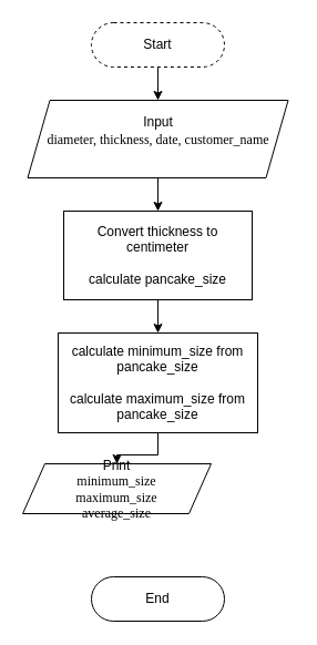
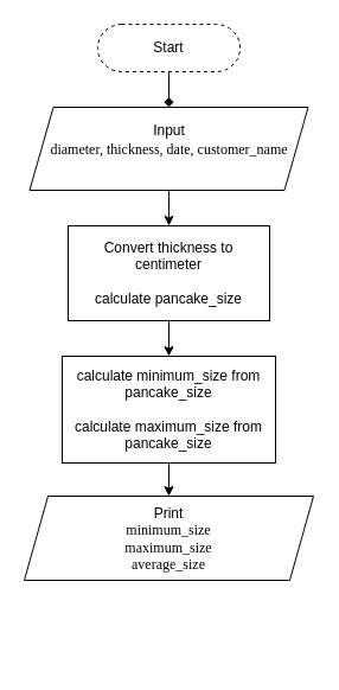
- <mxCell id="2" value="" style="edgeStyle=orthogonalEdgeStyle;rounded=0;orthogonalLoop=1;jettySize=auto;html=1;fontSize=12;" edge="1" parent="1" source="3" target="5"><mxGeometry relative="1" as="geometry" /></mxCell>
+ <mxCell id="2" value="" style="edgeStyle=orthogonalEdgeStyle;rounded=0;orthogonalLoop=1;jettySize=auto;html=1;fontSize=12;endArrow=diamond;" edge="1" parent="1" source="3" target="5"><mxGeometry relative="1" as="geometry" /></mxCell>
- <mxCell id="11" value="&lt;font style=&quot;font-size: 12px&quot;&gt;&lt;span style=&quot;text-align: justify&quot;&gt;Print&lt;br&gt;&lt;/span&gt;&lt;span style=&quot;font-family: &amp;#34;times new roman&amp;#34; ; text-align: justify&quot;&gt;minimum_size&lt;br&gt;maximum_size&lt;br&gt;average_size&lt;/span&gt;&lt;/font&gt;" style="shape=parallelogram;perimeter=parallelogramPerimeter;whiteSpace=wrap;html=1;fixedSize=1;" vertex="1" parent="1"><mxGeometry x="20" y="418" width="170" height="45" as="geometry" /></mxCell>
+ <mxCell id="11" value="&lt;font style=&quot;font-size: 12px&quot;&gt;&lt;span style=&quot;text-align: justify&quot;&gt;Print&lt;br&gt;&lt;/span&gt;&lt;span style=&quot;font-family: &amp;#34;times new roman&amp;#34; ; text-align: justify&quot;&gt;minimum_size&lt;br&gt;maximum_size&lt;br&gt;average_size&lt;/span&gt;&lt;/font&gt;" style="shape=parallelogram;perimeter=parallelogramPerimeter;whiteSpace=wrap;html=1;fixedSize=1;" vertex="1" parent="1"><mxGeometry x="20" y="418" width="244" height="71" as="geometry" /></mxCell>
- <mxCell id="6" value="End" style="rounded=1;whiteSpace=wrap;html=1;fontSize=12;glass=0;strokeWidth=1;shadow=0;arcSize=50;" vertex="1" parent="1"><mxGeometry x="82" y="520" width="120" height="40" as="geometry" /></mxCell>
